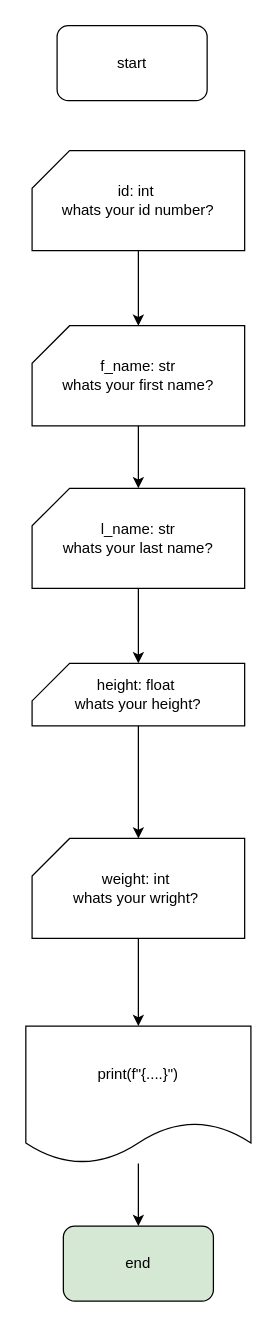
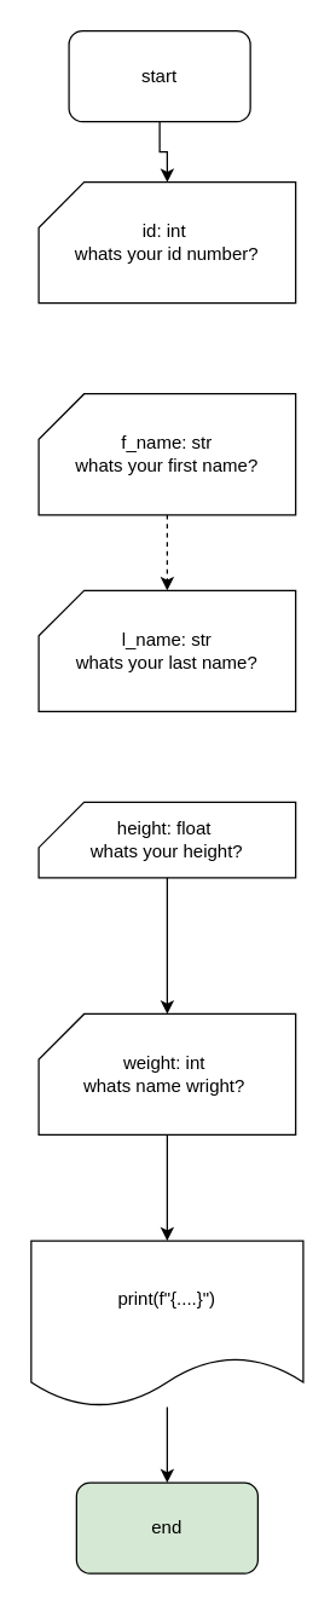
+ <mxCell id="3" value="" style="edgeStyle=orthogonalEdgeStyle;rounded=0;orthogonalLoop=1;jettySize=auto;html=1;" edge="1" parent="1" source="4" target="6"><mxGeometry relative="1" as="geometry" /></mxCell>
- <mxCell id="5" value="" style="edgeStyle=orthogonalEdgeStyle;rounded=0;orthogonalLoop=1;jettySize=auto;html=1;" edge="1" parent="1" source="6" target="8"><mxGeometry relative="1" as="geometry" /></mxCell>
- <mxCell id="7" value="" style="edgeStyle=orthogonalEdgeStyle;rounded=0;orthogonalLoop=1;jettySize=auto;html=1;" edge="1" parent="1" source="8" target="10"><mxGeometry relative="1" as="geometry" /></mxCell>
+ <mxCell id="7" value="" style="edgeStyle=orthogonalEdgeStyle;rounded=0;orthogonalLoop=1;jettySize=auto;html=1;dashed=1;" edge="1" parent="1" source="8" target="10"><mxGeometry relative="1" as="geometry" /></mxCell>
- <mxCell id="9" value="" style="edgeStyle=orthogonalEdgeStyle;rounded=0;orthogonalLoop=1;jettySize=auto;html=1;" edge="1" parent="1" source="10" target="14"><mxGeometry relative="1" as="geometry" /></mxCell>
- <mxCell id="16" value="weight: int&amp;nbsp;&lt;div&gt;whats your wright?&amp;nbsp;&lt;/div&gt;" style="shape=card;whiteSpace=wrap;html=1;" vertex="1" parent="1"><mxGeometry x="25" y="670" width="170" height="80" as="geometry" /></mxCell>
+ <mxCell id="16" value="weight: int&amp;nbsp;&lt;div&gt;whats name wright?&amp;nbsp;&lt;/div&gt;" style="shape=card;whiteSpace=wrap;html=1;" vertex="1" parent="1"><mxGeometry x="25" y="670" width="170" height="80" as="geometry" /></mxCell>
